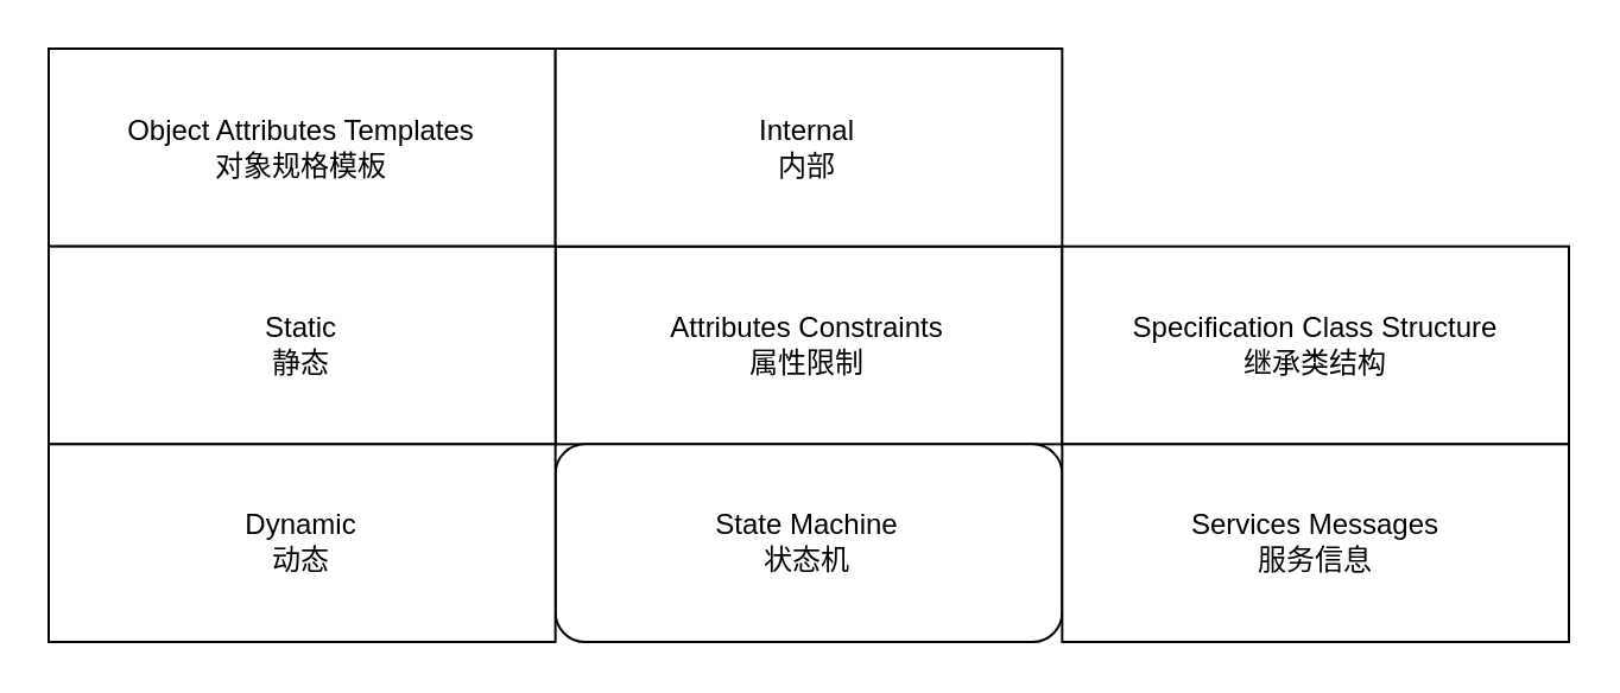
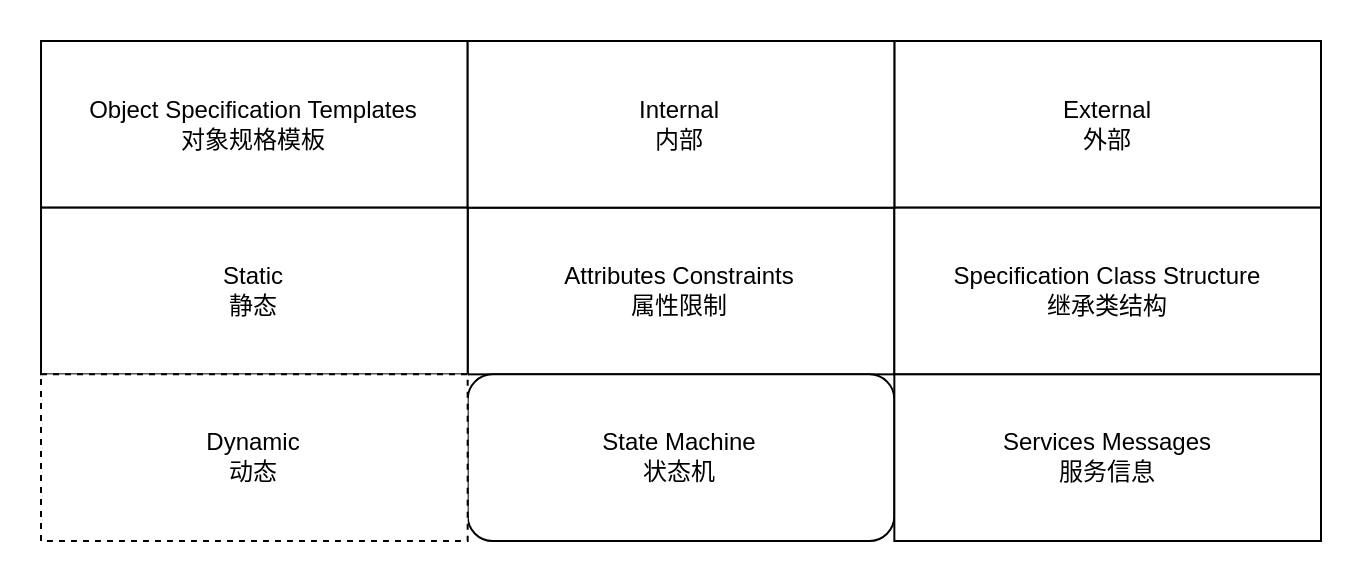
+ <mxCell id="5" value="External&lt;br&gt;外部" style="rounded=0;whiteSpace=wrap;html=1;fillColor=default;" parent="2" vertex="1"><mxGeometry x="426.669" y="0.004" width="213.331" height="83.332" as="geometry" /></mxCell>
- <mxCell id="8" value="Object Attributes Templates&lt;br&gt;对象规格模板" style="rounded=0;whiteSpace=wrap;html=1;fillColor=default;" parent="2" vertex="1"><mxGeometry x="0.006" y="0.004" width="213.331" height="83.332" as="geometry" /></mxCell>
+ <mxCell id="8" value="Object Specification Templates&lt;br&gt;对象规格模板" style="rounded=0;whiteSpace=wrap;html=1;fillColor=default;" parent="2" vertex="1"><mxGeometry x="0.006" y="0.004" width="213.331" height="83.332" as="geometry" /></mxCell>
- <mxCell id="10" value="Dynamic&lt;br&gt;动态" style="rounded=0;whiteSpace=wrap;html=1;fillColor=default;" parent="2" vertex="1"><mxGeometry y="166.668" width="213.331" height="83.332" as="geometry" /></mxCell>
+ <mxCell id="10" value="Dynamic&lt;br&gt;动态" style="rounded=0;whiteSpace=wrap;html=1;fillColor=default;dashed=1;" parent="2" vertex="1"><mxGeometry y="166.668" width="213.331" height="83.332" as="geometry" /></mxCell>
